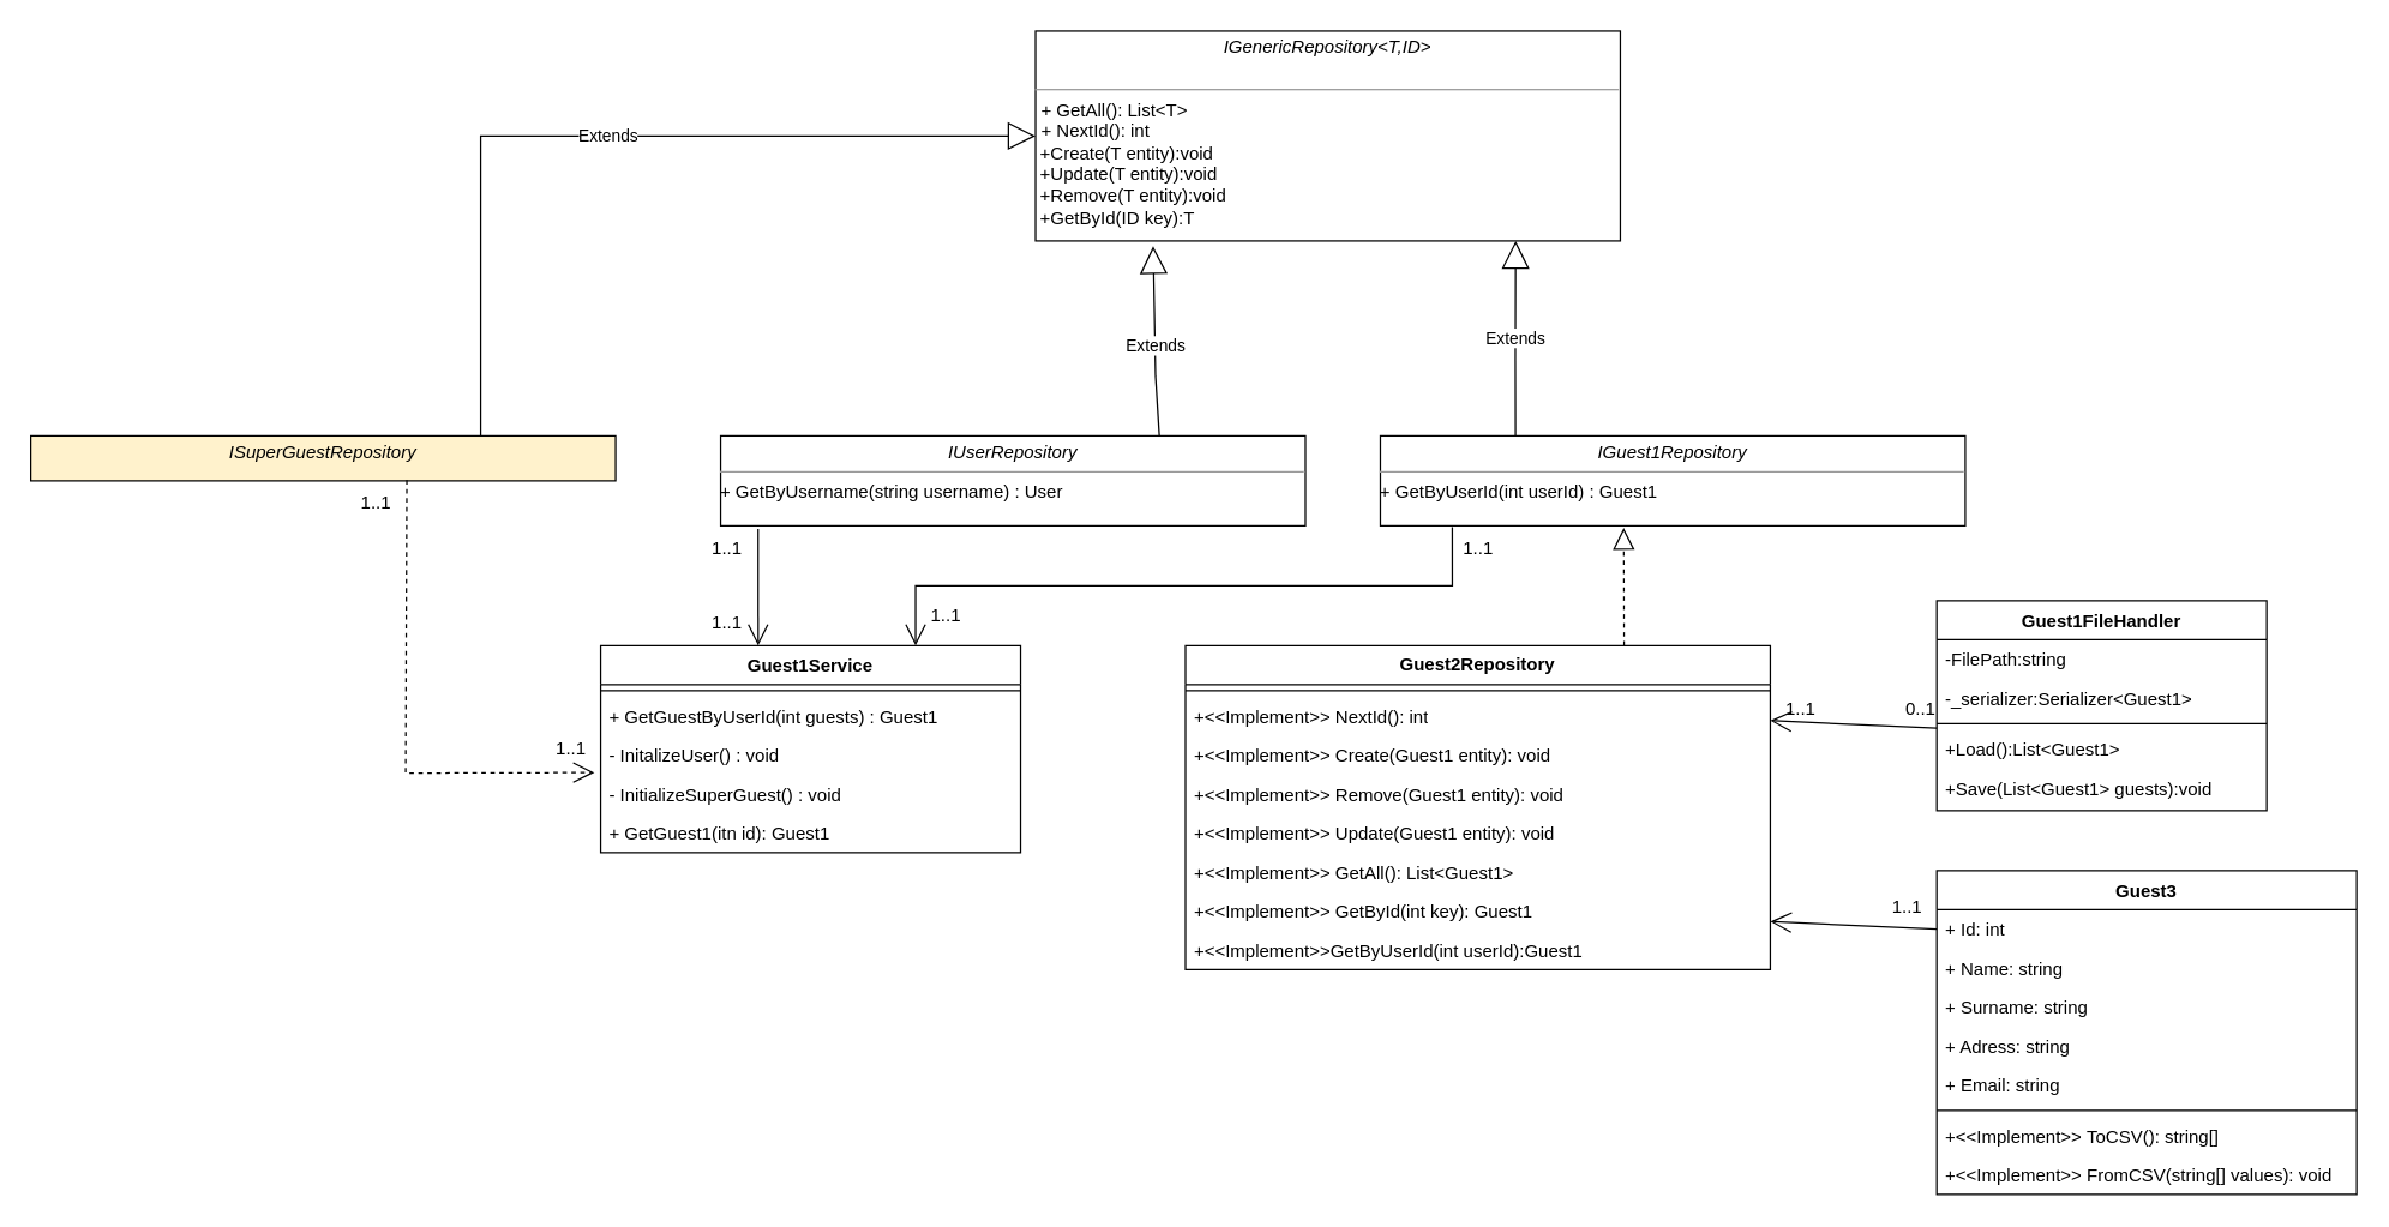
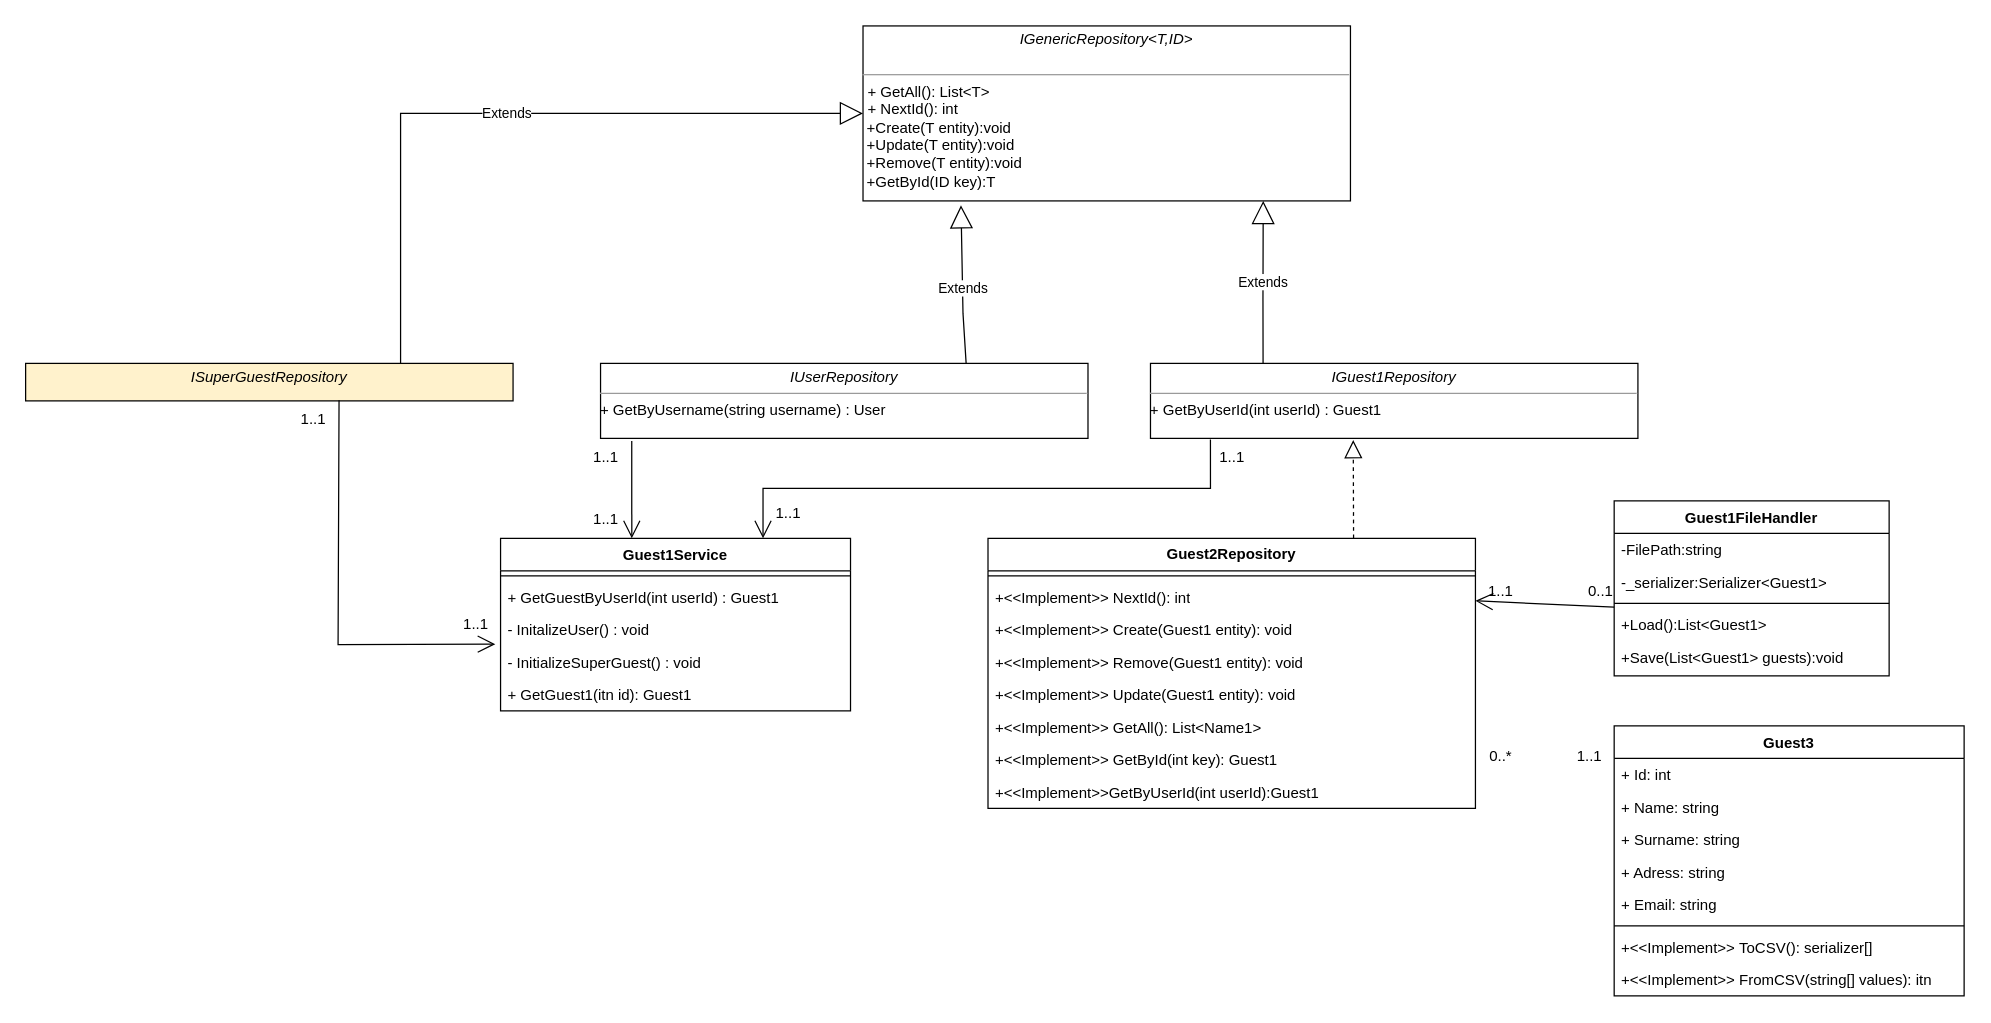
- <mxCell id="5" value="+&amp;nbsp;GetGuestByUserId(int guests) : Guest1" style="text;strokeColor=none;fillColor=none;align=left;verticalAlign=top;spacingLeft=4;spacingRight=4;overflow=hidden;rotatable=0;points=[[0,0.5],[1,0.5]];portConstraint=eastwest;whiteSpace=wrap;html=1;" vertex="1" parent="3"><mxGeometry y="34" width="280" height="26" as="geometry" /></mxCell>
+ <mxCell id="5" value="+&amp;nbsp;GetGuestByUserId(int userId) : Guest1" style="text;strokeColor=none;fillColor=none;align=left;verticalAlign=top;spacingLeft=4;spacingRight=4;overflow=hidden;rotatable=0;points=[[0,0.5],[1,0.5]];portConstraint=eastwest;whiteSpace=wrap;html=1;" vertex="1" parent="3"><mxGeometry y="34" width="280" height="26" as="geometry" /></mxCell>
- <mxCell id="46" value="" style="endArrow=open;endFill=1;endSize=12;html=1;rounded=0;exitX=0.643;exitY=0.982;exitDx=0;exitDy=0;exitPerimeter=0;entryX=-0.015;entryY=-0.053;entryDx=0;entryDy=0;entryPerimeter=0;dashed=1;" edge="1" parent="1" source="9" target="7"><mxGeometry width="160" relative="1" as="geometry"><mxPoint x="830" y="480" as="sourcePoint" /><mxPoint x="990" y="480" as="targetPoint" /><Array as="points"><mxPoint x="270" y="515" /></Array></mxGeometry></mxCell>
+ <mxCell id="46" value="" style="endArrow=open;endFill=1;endSize=12;html=1;rounded=0;exitX=0.643;exitY=0.982;exitDx=0;exitDy=0;exitPerimeter=0;entryX=-0.015;entryY=-0.053;entryDx=0;entryDy=0;entryPerimeter=0;" edge="1" parent="1" source="9" target="7"><mxGeometry width="160" relative="1" as="geometry"><mxPoint x="830" y="480" as="sourcePoint" /><mxPoint x="990" y="480" as="targetPoint" /><Array as="points"><mxPoint x="270" y="515" /></Array></mxGeometry></mxCell>
- <mxCell id="21" value="+&amp;lt;&amp;lt;Implement&amp;gt;&amp;gt; GetAll(): List&amp;lt;Guest1&amp;gt;" style="text;strokeColor=none;fillColor=none;align=left;verticalAlign=top;spacingLeft=4;spacingRight=4;overflow=hidden;rotatable=0;points=[[0,0.5],[1,0.5]];portConstraint=eastwest;whiteSpace=wrap;html=1;labelBackgroundColor=none;" vertex="1" parent="15"><mxGeometry y="138" width="390" height="26" as="geometry" /></mxCell>
+ <mxCell id="21" value="+&amp;lt;&amp;lt;Implement&amp;gt;&amp;gt; GetAll(): List&amp;lt;Name1&amp;gt;" style="text;strokeColor=none;fillColor=none;align=left;verticalAlign=top;spacingLeft=4;spacingRight=4;overflow=hidden;rotatable=0;points=[[0,0.5],[1,0.5]];portConstraint=eastwest;whiteSpace=wrap;html=1;labelBackgroundColor=none;" vertex="1" parent="15"><mxGeometry y="138" width="390" height="26" as="geometry" /></mxCell>
+ <mxCell id="44" value="0..*" style="text;html=1;align=center;verticalAlign=middle;resizable=0;points=[];autosize=1;strokeColor=none;fillColor=none;" vertex="1" parent="1"><mxGeometry x="1180" y="590" width="40" height="30" as="geometry" /></mxCell>
- <mxCell id="40" value="" style="endArrow=open;endFill=1;endSize=12;html=1;rounded=0;exitX=0;exitY=0.5;exitDx=0;exitDy=0;entryX=1;entryY=-0.23;entryDx=0;entryDy=0;entryPerimeter=0;" edge="1" parent="1" source="25" target="23"><mxGeometry width="160" relative="1" as="geometry"><mxPoint x="1370" y="490" as="sourcePoint" /><mxPoint x="1530" y="490" as="targetPoint" /></mxGeometry></mxCell>
- <mxCell id="31" value="+&amp;lt;&amp;lt;Implement&amp;gt;&amp;gt;&amp;nbsp;ToCSV(): string[]" style="text;strokeColor=none;fillColor=none;align=left;verticalAlign=top;spacingLeft=4;spacingRight=4;overflow=hidden;rotatable=0;points=[[0,0.5],[1,0.5]];portConstraint=eastwest;whiteSpace=wrap;html=1;" vertex="1" parent="24"><mxGeometry y="164" width="280" height="26" as="geometry" /></mxCell>
+ <mxCell id="31" value="+&amp;lt;&amp;lt;Implement&amp;gt;&amp;gt;&amp;nbsp;ToCSV(): serializer[]" style="text;strokeColor=none;fillColor=none;align=left;verticalAlign=top;spacingLeft=4;spacingRight=4;overflow=hidden;rotatable=0;points=[[0,0.5],[1,0.5]];portConstraint=eastwest;whiteSpace=wrap;html=1;" vertex="1" parent="24"><mxGeometry y="164" width="280" height="26" as="geometry" /></mxCell>
- <mxCell id="32" value="+&amp;lt;&amp;lt;Implement&amp;gt;&amp;gt;&amp;nbsp;FromCSV(string[] values): void" style="text;strokeColor=none;fillColor=none;align=left;verticalAlign=top;spacingLeft=4;spacingRight=4;overflow=hidden;rotatable=0;points=[[0,0.5],[1,0.5]];portConstraint=eastwest;whiteSpace=wrap;html=1;" vertex="1" parent="24"><mxGeometry y="190" width="280" height="26" as="geometry" /></mxCell>
+ <mxCell id="32" value="+&amp;lt;&amp;lt;Implement&amp;gt;&amp;gt;&amp;nbsp;FromCSV(string[] values): itn" style="text;strokeColor=none;fillColor=none;align=left;verticalAlign=top;spacingLeft=4;spacingRight=4;overflow=hidden;rotatable=0;points=[[0,0.5],[1,0.5]];portConstraint=eastwest;whiteSpace=wrap;html=1;" vertex="1" parent="24"><mxGeometry y="190" width="280" height="26" as="geometry" /></mxCell>
